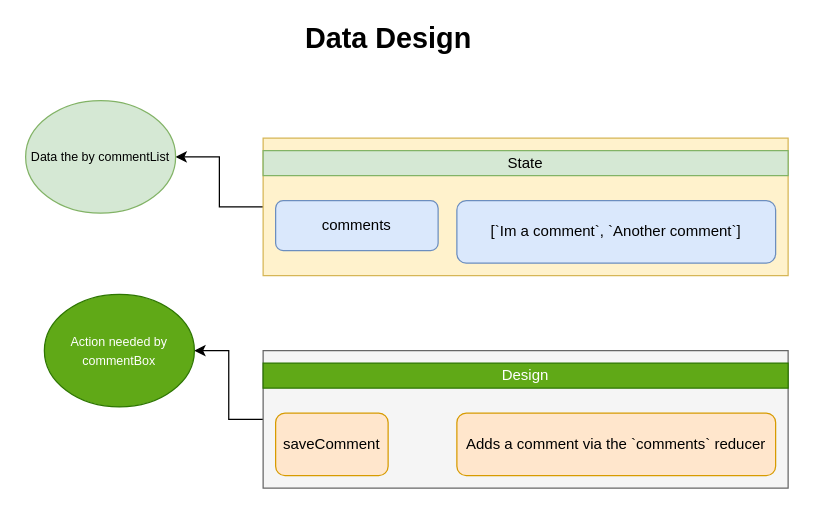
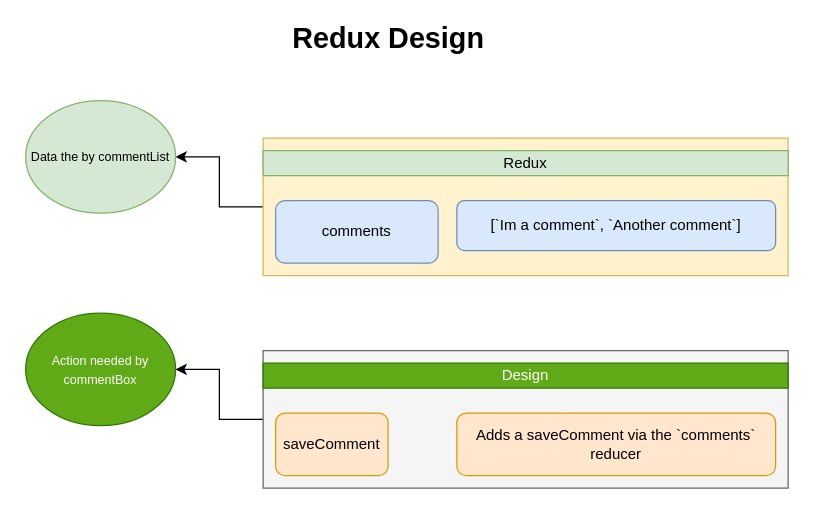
- <mxCell id="14" value="&lt;font style=&quot;font-size: 23px&quot;&gt;&lt;b&gt;&lt;font style=&quot;font-size: 23px&quot;&gt;Data Design&lt;/font&gt;&lt;/b&gt;&lt;/font&gt;" style="text;html=1;align=center;verticalAlign=middle;resizable=0;points=[];autosize=1;strokeColor=none;strokeWidth=5;" vertex="1" parent="1"><mxGeometry x="225" y="20" width="170" height="20" as="geometry" /></mxCell>
+ <mxCell id="14" value="&lt;font style=&quot;font-size: 23px&quot;&gt;&lt;b&gt;&lt;font style=&quot;font-size: 23px&quot;&gt;Redux Design&lt;/font&gt;&lt;/b&gt;&lt;/font&gt;" style="text;html=1;align=center;verticalAlign=middle;resizable=0;points=[];autosize=1;strokeColor=none;strokeWidth=5;" vertex="1" parent="1"><mxGeometry x="225" y="20" width="170" height="20" as="geometry" /></mxCell>
- <mxCell id="6" value="State" style="rounded=0;whiteSpace=wrap;html=1;fillColor=#d5e8d4;strokeColor=#82b366;" vertex="1" parent="1"><mxGeometry x="210" y="120" width="420" height="20" as="geometry" /></mxCell>
+ <mxCell id="6" value="Redux" style="rounded=0;whiteSpace=wrap;html=1;fillColor=#d5e8d4;strokeColor=#82b366;" vertex="1" parent="1"><mxGeometry x="210" y="120" width="420" height="20" as="geometry" /></mxCell>
- <mxCell id="4" value="comments" style="rounded=1;whiteSpace=wrap;html=1;fillColor=#dae8fc;strokeColor=#6c8ebf;" vertex="1" parent="1"><mxGeometry x="220" y="160" width="130" height="40" as="geometry" /></mxCell>
+ <mxCell id="4" value="comments" style="rounded=1;whiteSpace=wrap;html=1;fillColor=#dae8fc;strokeColor=#6c8ebf;" vertex="1" parent="1"><mxGeometry x="220" y="160" width="130" height="50" as="geometry" /></mxCell>
- <mxCell id="5" value="&lt;div&gt;[`Im a comment`, `Another comment`]&lt;br&gt;&lt;/div&gt;" style="rounded=1;whiteSpace=wrap;html=1;fillColor=#dae8fc;strokeColor=#6c8ebf;" vertex="1" parent="1"><mxGeometry x="365" y="160" width="255" height="50" as="geometry" /></mxCell>
+ <mxCell id="5" value="&lt;div&gt;[`Im a comment`, `Another comment`]&lt;br&gt;&lt;/div&gt;" style="rounded=1;whiteSpace=wrap;html=1;fillColor=#dae8fc;strokeColor=#6c8ebf;" vertex="1" parent="1"><mxGeometry x="365" y="160" width="255" height="40" as="geometry" /></mxCell>
- <mxCell id="13" value="&lt;font style=&quot;font-size: 10px&quot; color=&quot;#FFFFFF&quot;&gt;Action needed by commentBox&lt;/font&gt;" style="ellipse;whiteSpace=wrap;html=1;rounded=0;strokeColor=#2D7600;fillColor=#60a917;fontColor=#ffffff;" vertex="1" parent="1"><mxGeometry x="35" y="235" width="120" height="90" as="geometry" /></mxCell>
+ <mxCell id="13" value="&lt;font style=&quot;font-size: 10px&quot; color=&quot;#FFFFFF&quot;&gt;Action needed by commentBox&lt;/font&gt;" style="ellipse;whiteSpace=wrap;html=1;rounded=0;strokeColor=#2D7600;fillColor=#60a917;fontColor=#ffffff;" vertex="1" parent="1"><mxGeometry x="20" y="250" width="120" height="90" as="geometry" /></mxCell>
- <mxCell id="10" value="Adds a comment via the `comments` reducer" style="rounded=1;whiteSpace=wrap;html=1;fillColor=#ffe6cc;strokeColor=#d79b00;" vertex="1" parent="1"><mxGeometry x="365" y="330" width="255" height="50" as="geometry" /></mxCell>
+ <mxCell id="10" value="Adds a saveComment via the `comments` reducer" style="rounded=1;whiteSpace=wrap;html=1;fillColor=#ffe6cc;strokeColor=#d79b00;" vertex="1" parent="1"><mxGeometry x="365" y="330" width="255" height="50" as="geometry" /></mxCell>
